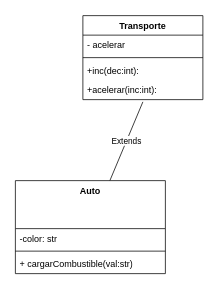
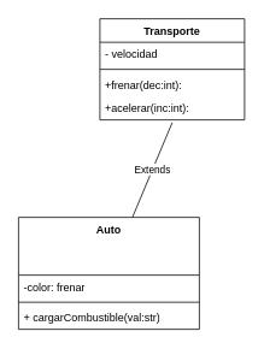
- <mxCell id="3" value="- acelerar" style="text;strokeColor=none;fillColor=none;align=left;verticalAlign=top;spacingLeft=4;spacingRight=4;overflow=hidden;rotatable=0;points=[[0,0.5],[1,0.5]];portConstraint=eastwest;whiteSpace=wrap;html=1;" parent="2" vertex="1"><mxGeometry y="26" width="160" height="26" as="geometry" /></mxCell>
+ <mxCell id="3" value="- velocidad" style="text;strokeColor=none;fillColor=none;align=left;verticalAlign=top;spacingLeft=4;spacingRight=4;overflow=hidden;rotatable=0;points=[[0,0.5],[1,0.5]];portConstraint=eastwest;whiteSpace=wrap;html=1;" parent="2" vertex="1"><mxGeometry y="26" width="160" height="26" as="geometry" /></mxCell>
- <mxCell id="5" value="+inc(dec:int):" style="text;strokeColor=none;fillColor=none;align=left;verticalAlign=top;spacingLeft=4;spacingRight=4;overflow=hidden;rotatable=0;points=[[0,0.5],[1,0.5]];portConstraint=eastwest;whiteSpace=wrap;html=1;" parent="2" vertex="1"><mxGeometry y="60" width="160" height="26" as="geometry" /></mxCell>
+ <mxCell id="5" value="+frenar(dec:int):" style="text;strokeColor=none;fillColor=none;align=left;verticalAlign=top;spacingLeft=4;spacingRight=4;overflow=hidden;rotatable=0;points=[[0,0.5],[1,0.5]];portConstraint=eastwest;whiteSpace=wrap;html=1;" parent="2" vertex="1"><mxGeometry y="60" width="160" height="26" as="geometry" /></mxCell>
- <mxCell id="9" value="-color: str" style="text;strokeColor=none;fillColor=none;align=left;verticalAlign=top;spacingLeft=4;spacingRight=4;overflow=hidden;rotatable=0;points=[[0,0.5],[1,0.5]];portConstraint=eastwest;whiteSpace=wrap;html=1;" parent="8" vertex="1"><mxGeometry y="64" width="200" height="26" as="geometry" /></mxCell>
+ <mxCell id="9" value="-color: frenar" style="text;strokeColor=none;fillColor=none;align=left;verticalAlign=top;spacingLeft=4;spacingRight=4;overflow=hidden;rotatable=0;points=[[0,0.5],[1,0.5]];portConstraint=eastwest;whiteSpace=wrap;html=1;" parent="8" vertex="1"><mxGeometry y="64" width="200" height="26" as="geometry" /></mxCell>
